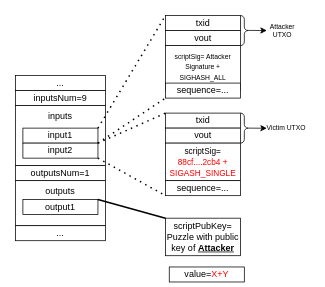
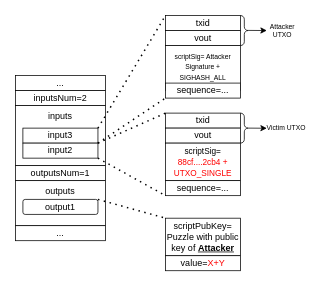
- <mxCell id="3" value="inputsNum=9" style="rounded=0;whiteSpace=wrap;html=1;" parent="1" vertex="1"><mxGeometry x="20" y="120" width="120" height="20" as="geometry" /></mxCell>
+ <mxCell id="3" value="inputsNum=2" style="rounded=0;whiteSpace=wrap;html=1;" parent="1" vertex="1"><mxGeometry x="20" y="120" width="120" height="20" as="geometry" /></mxCell>
- <mxCell id="5" value="input1" style="rounded=0;whiteSpace=wrap;html=1;" parent="1" vertex="1"><mxGeometry x="30" y="170" width="100" height="20" as="geometry" /></mxCell>
+ <mxCell id="5" value="input3" style="rounded=0;whiteSpace=wrap;html=1;" parent="1" vertex="1"><mxGeometry x="30" y="170" width="100" height="20" as="geometry" /></mxCell>
- <mxCell id="19" value="&lt;font style=&quot;font-size: 11px&quot;&gt;scriptSig= &lt;/font&gt;&lt;font color=&quot;#ff0000&quot; style=&quot;font-size: 11px&quot;&gt;&lt;font style=&quot;font-size: 11px&quot;&gt;88cf....2cb4 + SIGASH_SINGLE&lt;/font&gt;&lt;br&gt;&lt;/font&gt;" style="rounded=0;whiteSpace=wrap;html=1;" vertex="1" parent="1"><mxGeometry x="220" y="190" width="100" height="50" as="geometry" /></mxCell>
+ <mxCell id="19" value="&lt;font style=&quot;font-size: 11px&quot;&gt;scriptSig= &lt;/font&gt;&lt;font color=&quot;#ff0000&quot; style=&quot;font-size: 11px&quot;&gt;&lt;font style=&quot;font-size: 11px&quot;&gt;88cf....2cb4 + UTXO_SINGLE&lt;/font&gt;&lt;br&gt;&lt;/font&gt;" style="rounded=0;whiteSpace=wrap;html=1;" vertex="1" parent="1"><mxGeometry x="220" y="190" width="100" height="50" as="geometry" /></mxCell>
- <mxCell id="9" value="output1" style="rounded=0;whiteSpace=wrap;html=1;" parent="1" vertex="1"><mxGeometry x="30" y="265" width="100" height="20" as="geometry" /></mxCell>
+ <mxCell id="9" value="output1" style="whiteSpace=wrap;html=1;rounded=1;" parent="1" vertex="1"><mxGeometry x="30" y="265" width="100" height="20" as="geometry" /></mxCell>
- <mxCell id="31" value="" style="endArrow=none;dashed=0;html=1;dashPattern=1 3;strokeWidth=2;rounded=0;exitX=1;exitY=0;exitDx=0;exitDy=0;entryX=0;entryY=0;entryDx=0;entryDy=0;" edge="1" parent="1" source="9" target="29"><mxGeometry width="50" height="50" relative="1" as="geometry"><mxPoint x="150" y="275" as="sourcePoint" /><mxPoint x="240" y="325" as="targetPoint" /></mxGeometry></mxCell>
+ <mxCell id="31" value="" style="endArrow=none;dashed=1;html=1;dashPattern=1 3;strokeWidth=2;rounded=0;exitX=1;exitY=0;exitDx=0;exitDy=0;entryX=0;entryY=0;entryDx=0;entryDy=0;" edge="1" parent="1" source="9" target="29"><mxGeometry width="50" height="50" relative="1" as="geometry"><mxPoint x="150" y="275" as="sourcePoint" /><mxPoint x="240" y="325" as="targetPoint" /></mxGeometry></mxCell>
- <mxCell id="30" value="value=&lt;font color=&quot;#ff0000&quot;&gt;X+Y&lt;/font&gt;" style="rounded=0;whiteSpace=wrap;html=1;" vertex="1" parent="1"><mxGeometry x="225" y="355" width="100" height="20" as="geometry" /></mxCell>
+ <mxCell id="30" value="value=&lt;font color=&quot;#ff0000&quot;&gt;X+Y&lt;/font&gt;" style="rounded=0;whiteSpace=wrap;html=1;" vertex="1" parent="1"><mxGeometry x="220" y="340" width="100" height="20" as="geometry" /></mxCell>
